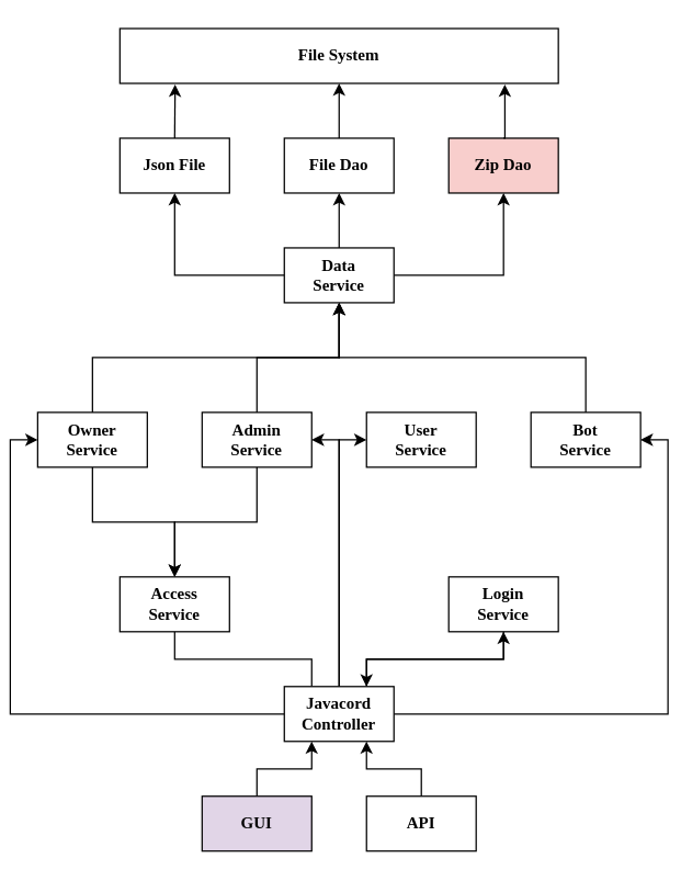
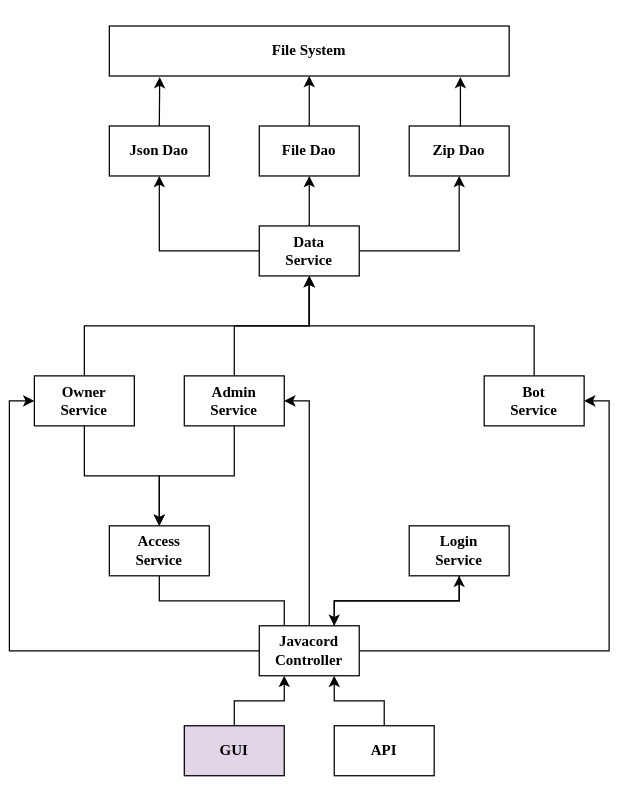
- <mxCell id="2" value="Json File" style="rounded=0;whiteSpace=wrap;html=1;fontFamily=Times New Roman;fontStyle=1" vertex="1" parent="1"><mxGeometry x="80" y="100" width="80" height="40" as="geometry" /></mxCell>
+ <mxCell id="2" value="Json Dao" style="rounded=0;whiteSpace=wrap;html=1;fontFamily=Times New Roman;fontStyle=1" vertex="1" parent="1"><mxGeometry x="80" y="100" width="80" height="40" as="geometry" /></mxCell>
- <mxCell id="5" value="Zip Dao" style="rounded=0;whiteSpace=wrap;html=1;fontFamily=Times New Roman;fontStyle=1;fillColor=#f8cecc;" vertex="1" parent="1"><mxGeometry x="320" y="100" width="80" height="40" as="geometry" /></mxCell>
+ <mxCell id="5" value="Zip Dao" style="rounded=0;whiteSpace=wrap;html=1;fontFamily=Times New Roman;fontStyle=1" vertex="1" parent="1"><mxGeometry x="320" y="100" width="80" height="40" as="geometry" /></mxCell>
- <mxCell id="26" style="edgeStyle=orthogonalEdgeStyle;rounded=0;orthogonalLoop=1;jettySize=auto;html=1;exitX=0.5;exitY=0;exitDx=0;exitDy=0;entryX=0;entryY=0.5;entryDx=0;entryDy=0;fontFamily=Times New Roman;fontStyle=1" edge="1" parent="1" source="29" target="21"><mxGeometry relative="1" as="geometry" /></mxCell>
- <mxCell id="21" value="User&lt;br&gt;Service" style="rounded=0;whiteSpace=wrap;html=1;fontFamily=Times New Roman;fontStyle=1" vertex="1" parent="1"><mxGeometry x="260" y="300" width="80" height="40" as="geometry" /></mxCell>
